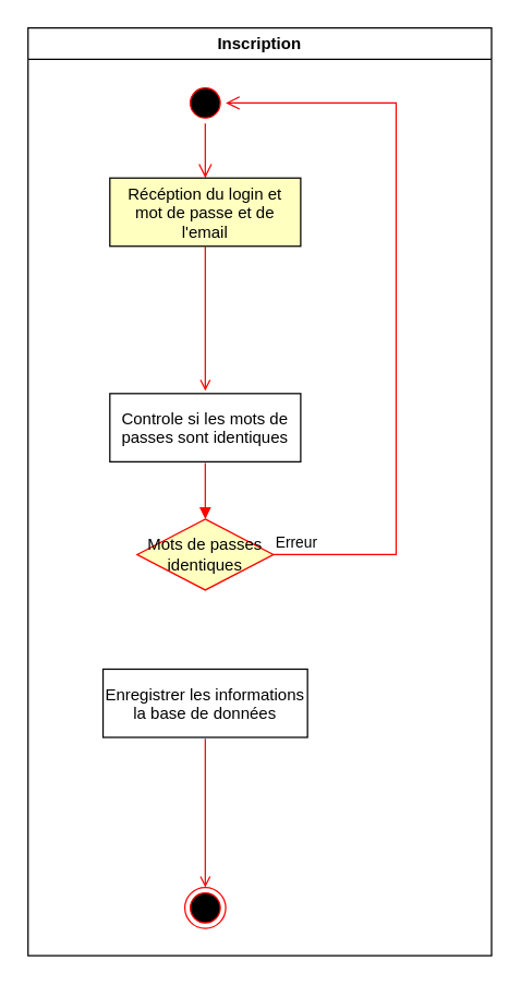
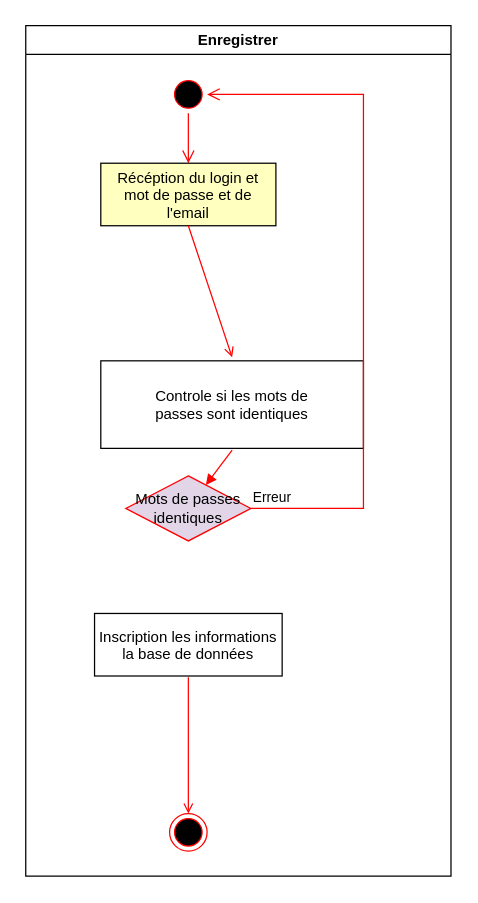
- <mxCell id="2" value="Inscription" style="swimlane;whiteSpace=wrap" vertex="1" parent="1"><mxGeometry x="20" y="20" width="340" height="680" as="geometry" /></mxCell>
+ <mxCell id="2" value="Enregistrer" style="swimlane;whiteSpace=wrap" vertex="1" parent="1"><mxGeometry x="20" y="20" width="340" height="680" as="geometry" /></mxCell>
- <mxCell id="8" value="Controle si les mots de&#10;passes sont identiques" style="" vertex="1" parent="2"><mxGeometry x="60" y="268" width="140" height="50" as="geometry" /></mxCell>
+ <mxCell id="8" value="Controle si les mots de&#10;passes sont identiques" style="" vertex="1" parent="2"><mxGeometry x="60" y="268" width="210" height="70" as="geometry" /></mxCell>
- <mxCell id="9" value="Mots de passes identiques" style="rhombus;whiteSpace=wrap;html=1;fillColor=#ffffc0;strokeColor=#ff0000;fontColor=#000000;" vertex="1" parent="2"><mxGeometry x="80" y="360" width="100" height="52" as="geometry" /></mxCell>
+ <mxCell id="9" value="Mots de passes identiques" style="rhombus;whiteSpace=wrap;html=1;fillColor=#e1d5e7;strokeColor=#ff0000;fontColor=#000000;" vertex="1" parent="2"><mxGeometry x="80" y="360" width="100" height="52" as="geometry" /></mxCell>
- <mxCell id="12" value="Enregistrer les informations &#10;la base de données" style="" vertex="1" parent="2"><mxGeometry x="55" y="470" width="150" height="50" as="geometry" /></mxCell>
+ <mxCell id="12" value="Inscription les informations &#10;la base de données" style="" vertex="1" parent="2"><mxGeometry x="55" y="470" width="150" height="50" as="geometry" /></mxCell>
